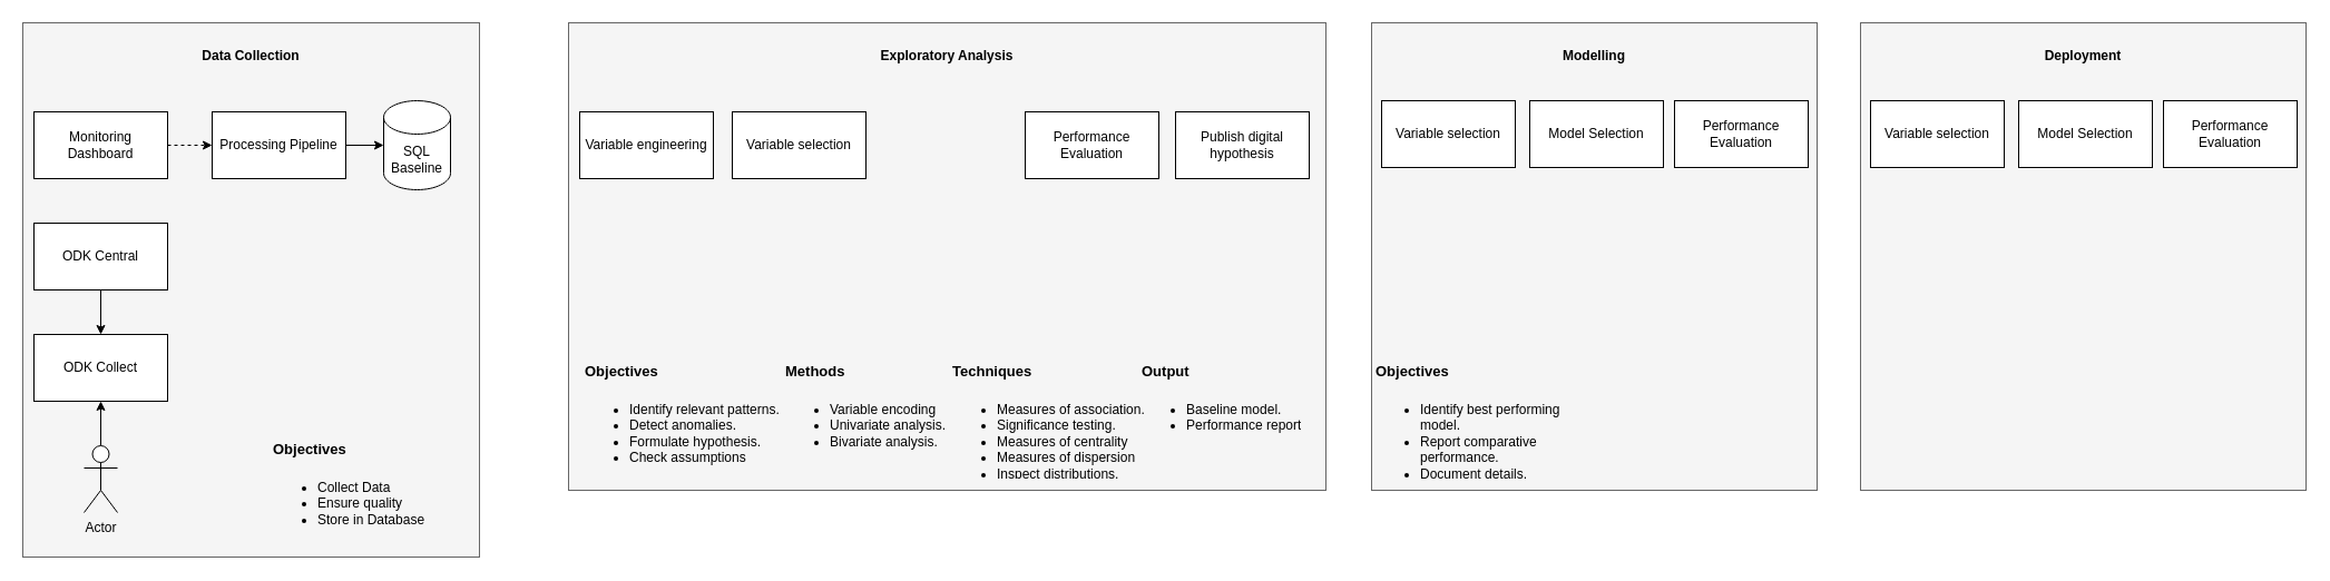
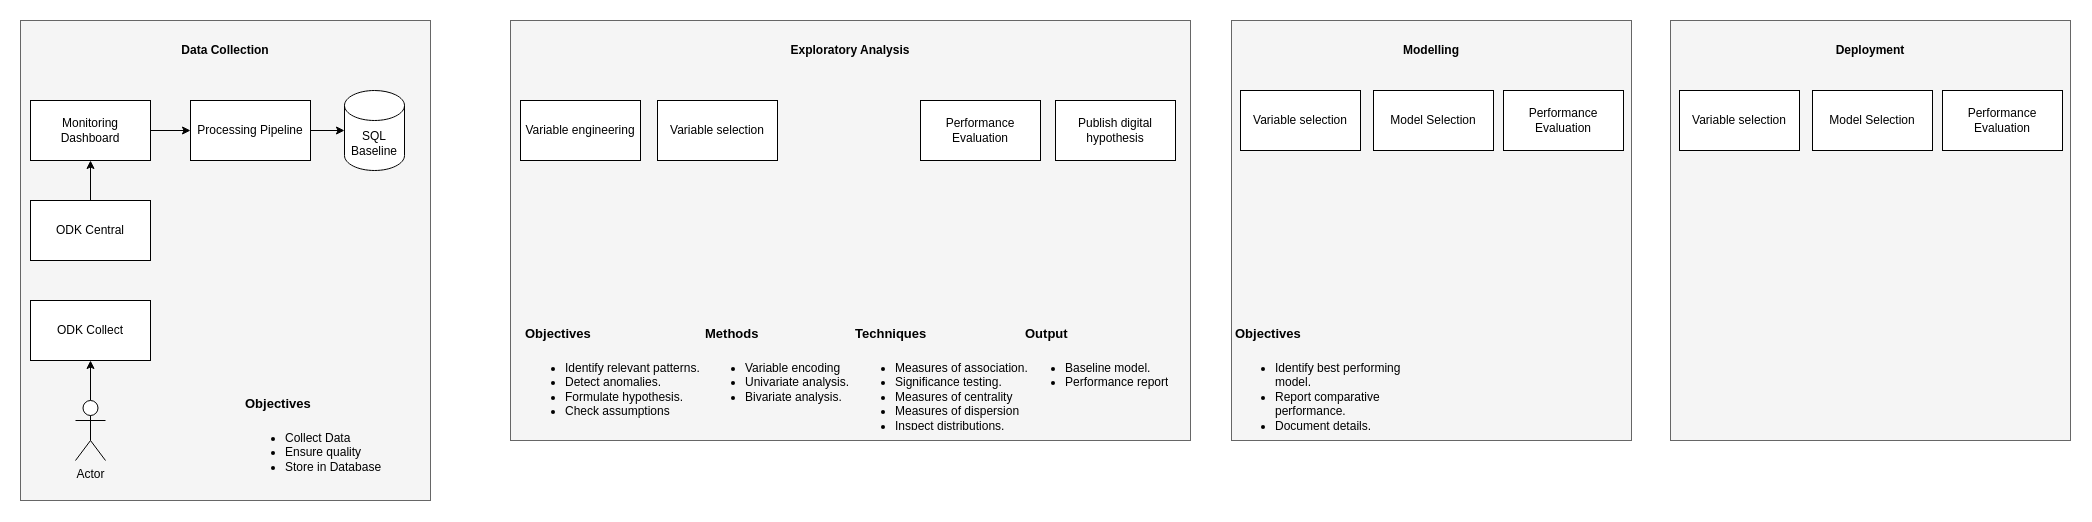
- <mxCell id="10" style="edgeStyle=orthogonalEdgeStyle;rounded=0;orthogonalLoop=1;jettySize=auto;html=1;exitX=1;exitY=0.5;exitDx=0;exitDy=0;entryX=0;entryY=0.5;entryDx=0;entryDy=0;dashed=1;" edge="1" parent="1" source="11" target="7"><mxGeometry relative="1" as="geometry" /></mxCell>
+ <mxCell id="10" style="edgeStyle=orthogonalEdgeStyle;rounded=0;orthogonalLoop=1;jettySize=auto;html=1;exitX=1;exitY=0.5;exitDx=0;exitDy=0;entryX=0;entryY=0.5;entryDx=0;entryDy=0;" edge="1" parent="1" source="11" target="7"><mxGeometry relative="1" as="geometry" /></mxCell>
- <mxCell id="4" style="edgeStyle=orthogonalEdgeStyle;rounded=0;orthogonalLoop=1;jettySize=auto;html=1;" edge="1" parent="1" source="5" target="3"><mxGeometry relative="1" as="geometry" /></mxCell>
+ <mxCell id="4" style="edgeStyle=orthogonalEdgeStyle;rounded=0;orthogonalLoop=1;jettySize=auto;html=1;" edge="1" parent="1" source="5" target="11"><mxGeometry relative="1" as="geometry" /></mxCell>
